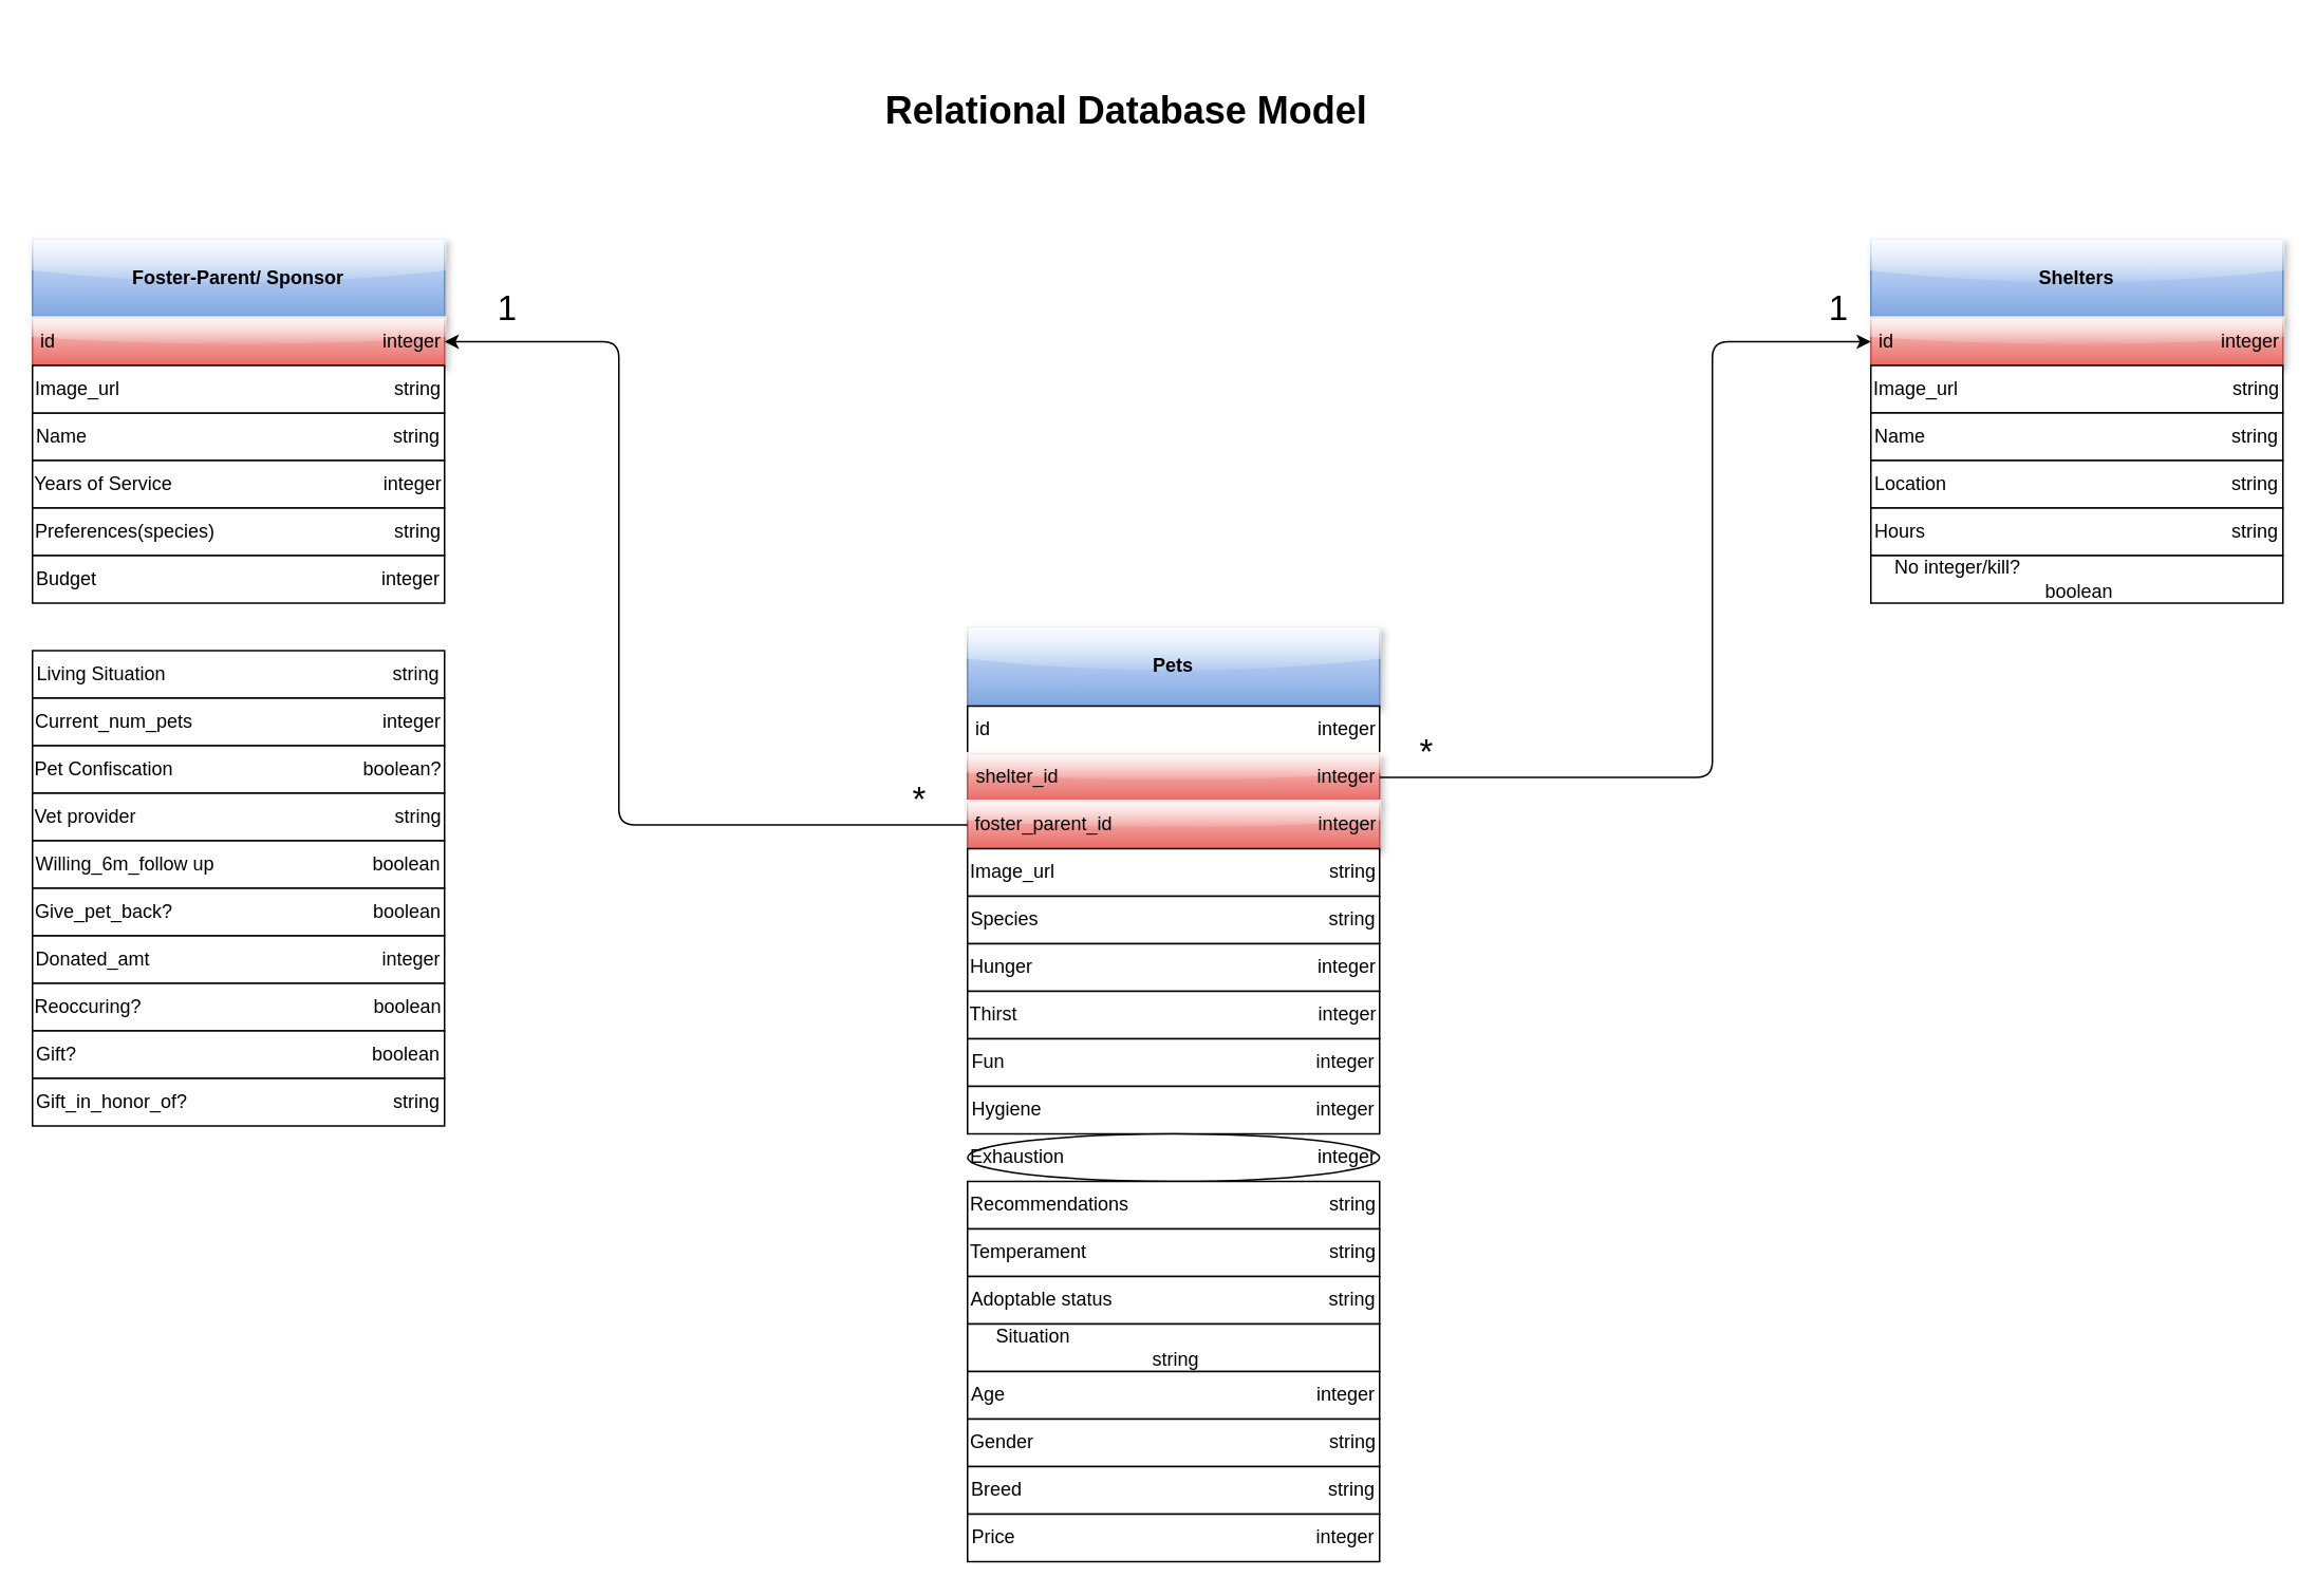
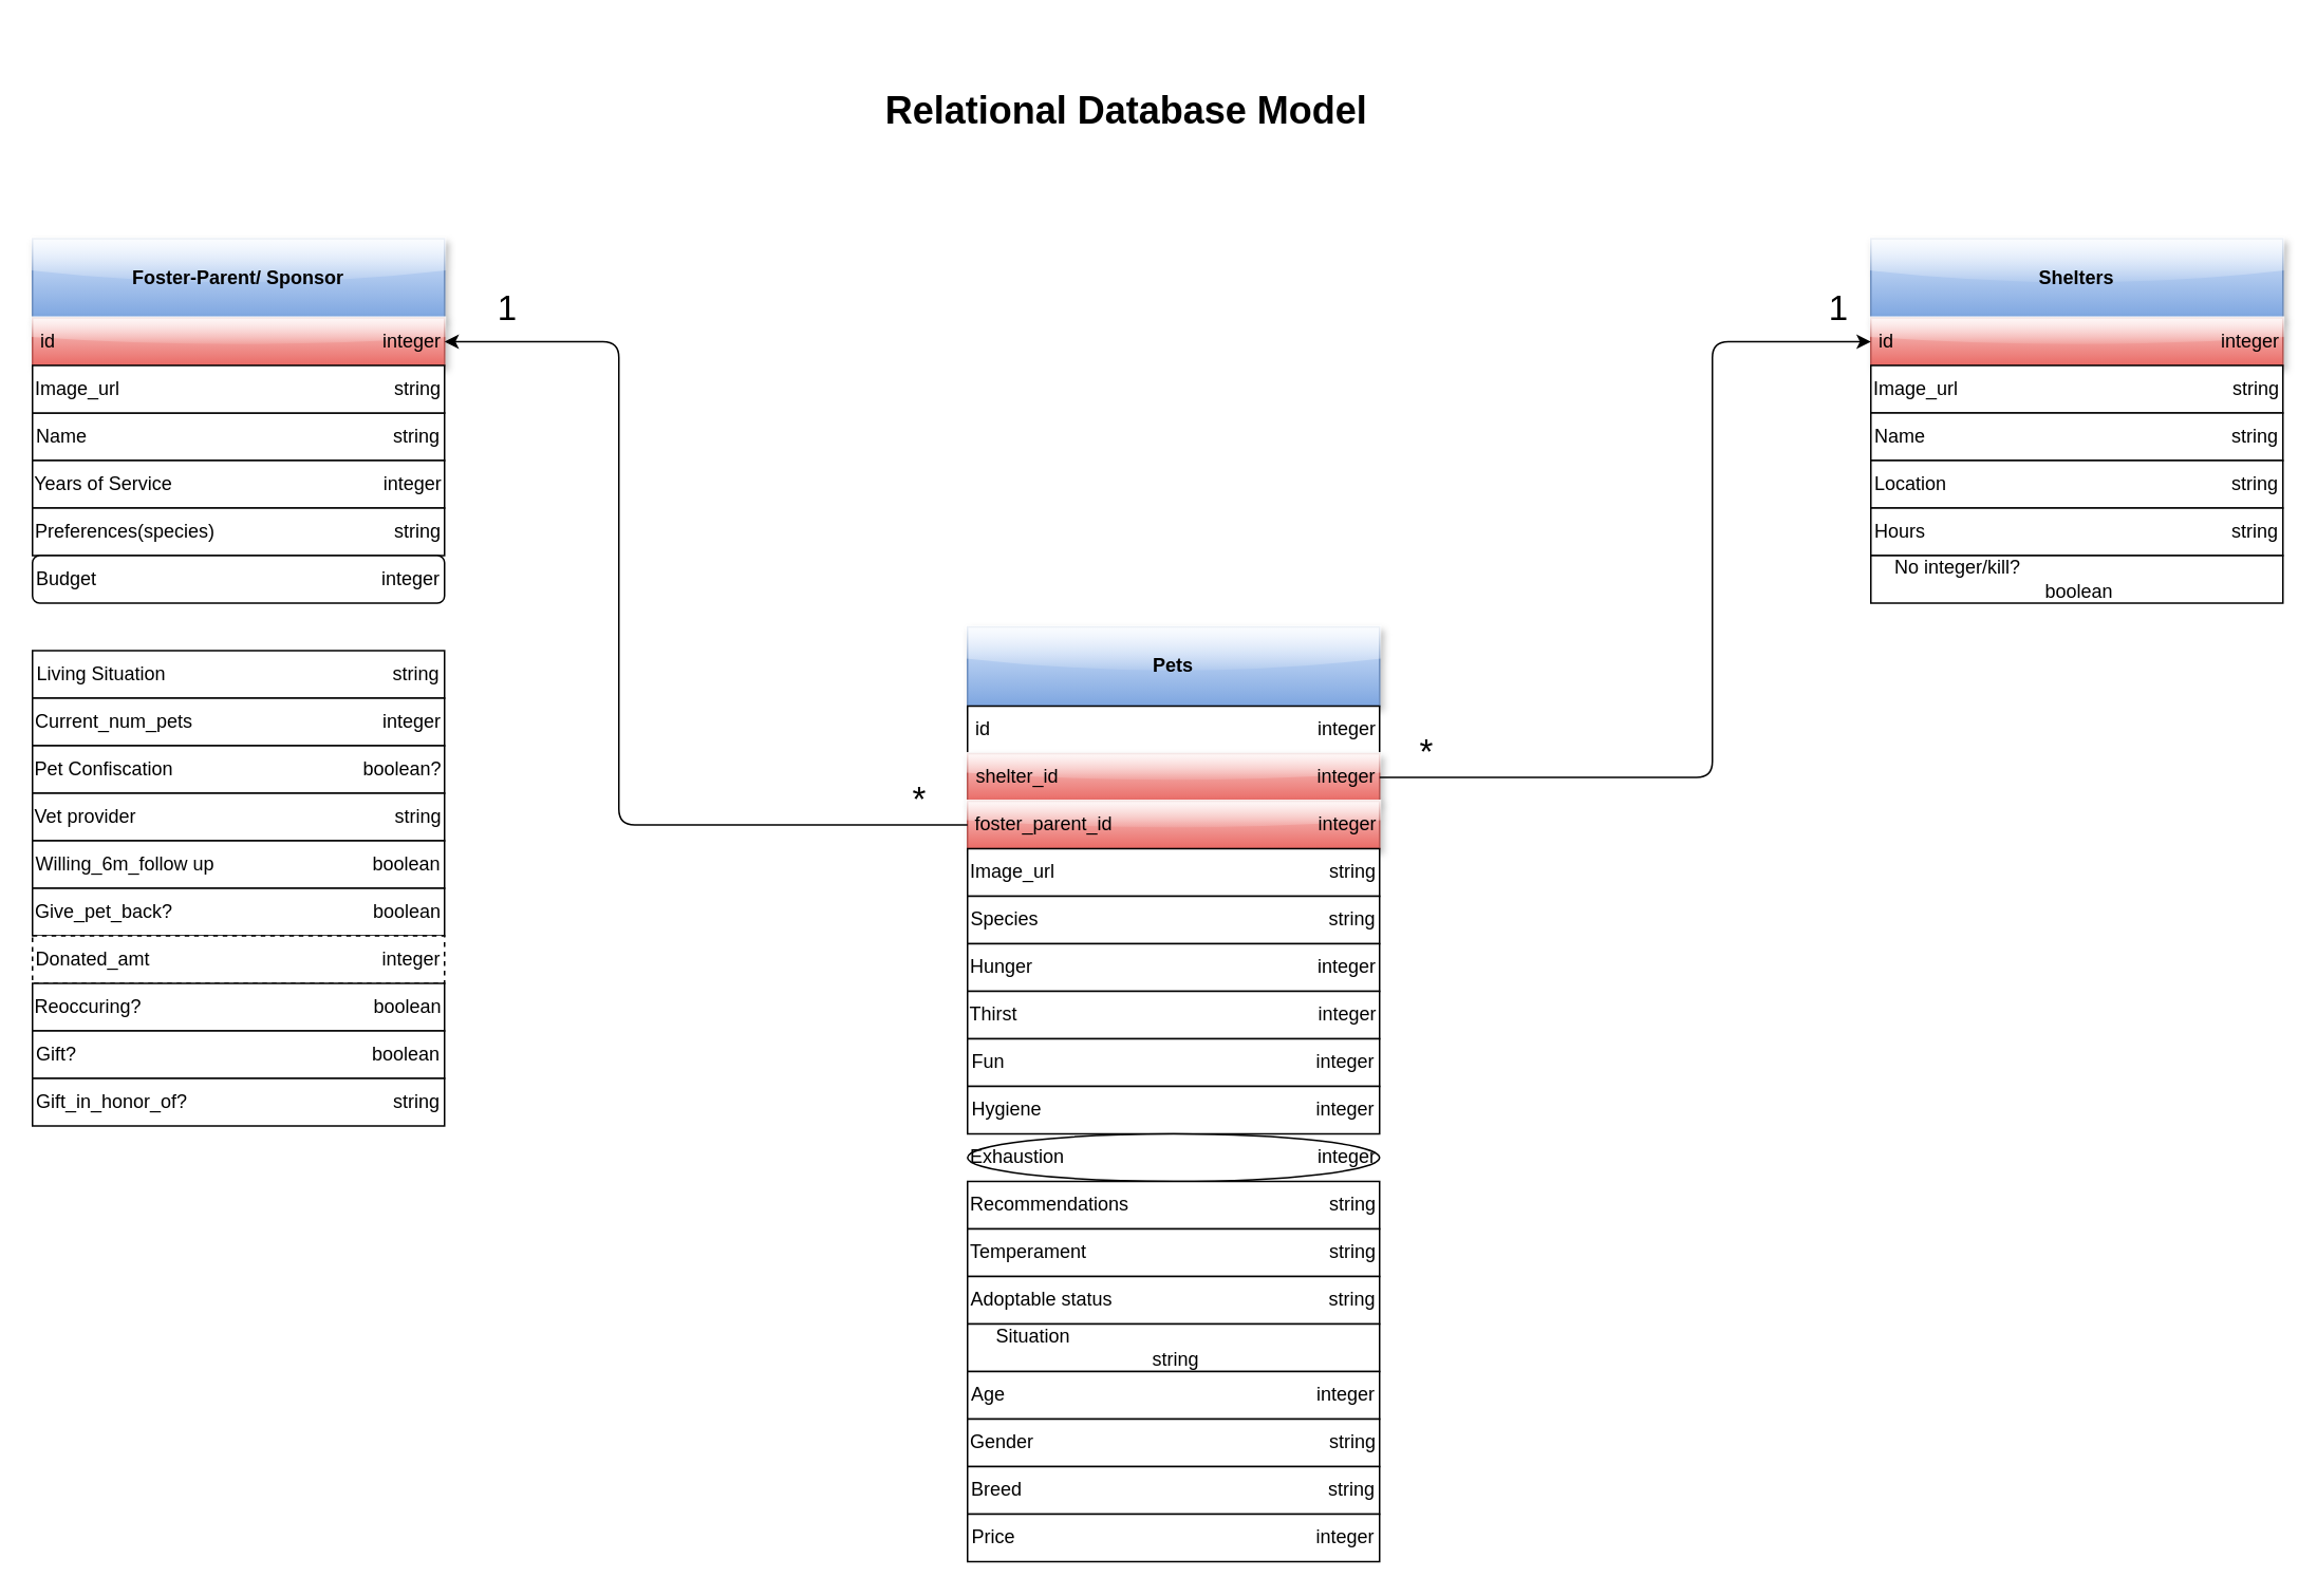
- <mxCell id="7" value="Budget&amp;nbsp; &amp;nbsp; &amp;nbsp; &amp;nbsp; &amp;nbsp; &amp;nbsp; &amp;nbsp; &amp;nbsp; &amp;nbsp; &amp;nbsp; &amp;nbsp; &amp;nbsp; &amp;nbsp; &amp;nbsp; &amp;nbsp; &amp;nbsp; &amp;nbsp; &amp;nbsp; &amp;nbsp; &amp;nbsp; &amp;nbsp; &amp;nbsp; &amp;nbsp; &amp;nbsp; &amp;nbsp; &amp;nbsp; &amp;nbsp; integer" style="rounded=0;whiteSpace=wrap;html=1;" vertex="1" parent="1"><mxGeometry x="20" y="350" width="260" height="30" as="geometry" /></mxCell>
+ <mxCell id="7" value="Budget&amp;nbsp; &amp;nbsp; &amp;nbsp; &amp;nbsp; &amp;nbsp; &amp;nbsp; &amp;nbsp; &amp;nbsp; &amp;nbsp; &amp;nbsp; &amp;nbsp; &amp;nbsp; &amp;nbsp; &amp;nbsp; &amp;nbsp; &amp;nbsp; &amp;nbsp; &amp;nbsp; &amp;nbsp; &amp;nbsp; &amp;nbsp; &amp;nbsp; &amp;nbsp; &amp;nbsp; &amp;nbsp; &amp;nbsp; &amp;nbsp; integer" style="whiteSpace=wrap;html=1;rounded=1;" vertex="1" parent="1"><mxGeometry x="20" y="350" width="260" height="30" as="geometry" /></mxCell>
- <mxCell id="42" value="Donated_amt&amp;nbsp; &amp;nbsp; &amp;nbsp; &amp;nbsp; &amp;nbsp; &amp;nbsp; &amp;nbsp; &amp;nbsp; &amp;nbsp; &amp;nbsp; &amp;nbsp; &amp;nbsp; &amp;nbsp; &amp;nbsp; &amp;nbsp; &amp;nbsp; &amp;nbsp; &amp;nbsp; &amp;nbsp; &amp;nbsp; &amp;nbsp; &amp;nbsp; integer" style="rounded=0;whiteSpace=wrap;html=1;" vertex="1" parent="1"><mxGeometry x="20" y="590" width="260" height="30" as="geometry" /></mxCell>
+ <mxCell id="42" value="Donated_amt&amp;nbsp; &amp;nbsp; &amp;nbsp; &amp;nbsp; &amp;nbsp; &amp;nbsp; &amp;nbsp; &amp;nbsp; &amp;nbsp; &amp;nbsp; &amp;nbsp; &amp;nbsp; &amp;nbsp; &amp;nbsp; &amp;nbsp; &amp;nbsp; &amp;nbsp; &amp;nbsp; &amp;nbsp; &amp;nbsp; &amp;nbsp; &amp;nbsp; integer" style="rounded=0;whiteSpace=wrap;html=1;dashed=1;" vertex="1" parent="1"><mxGeometry x="20" y="590" width="260" height="30" as="geometry" /></mxCell>
